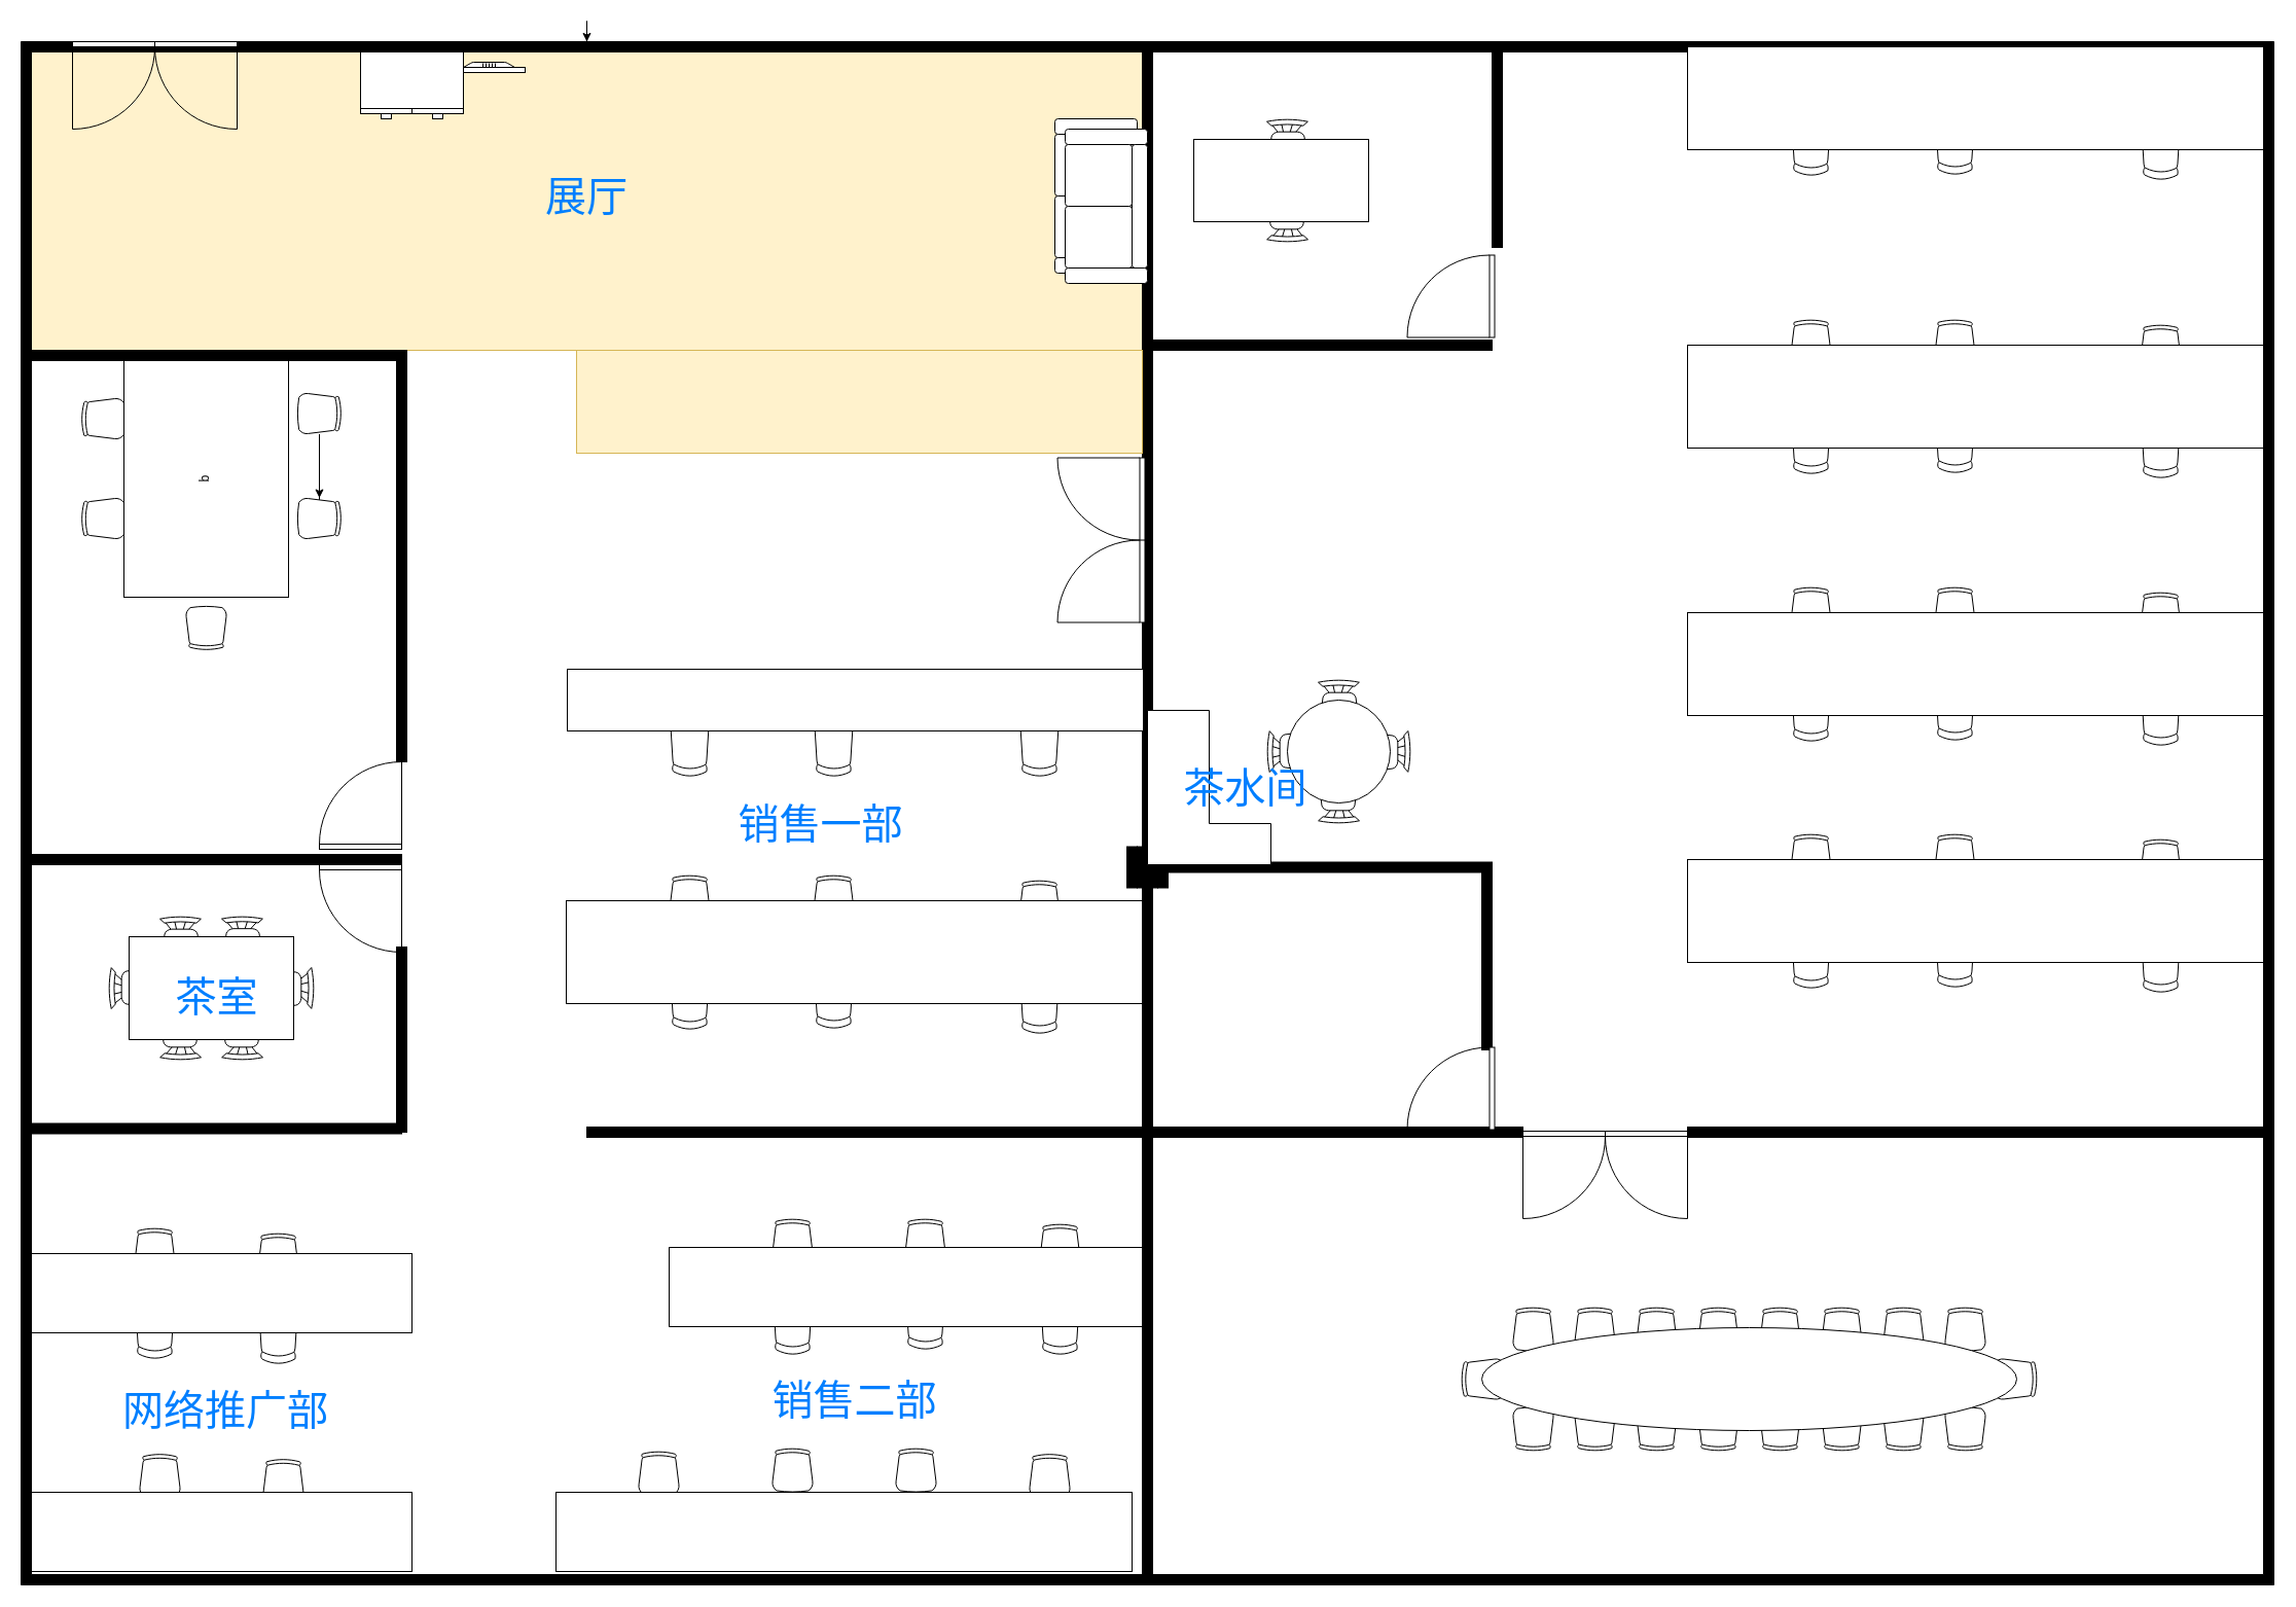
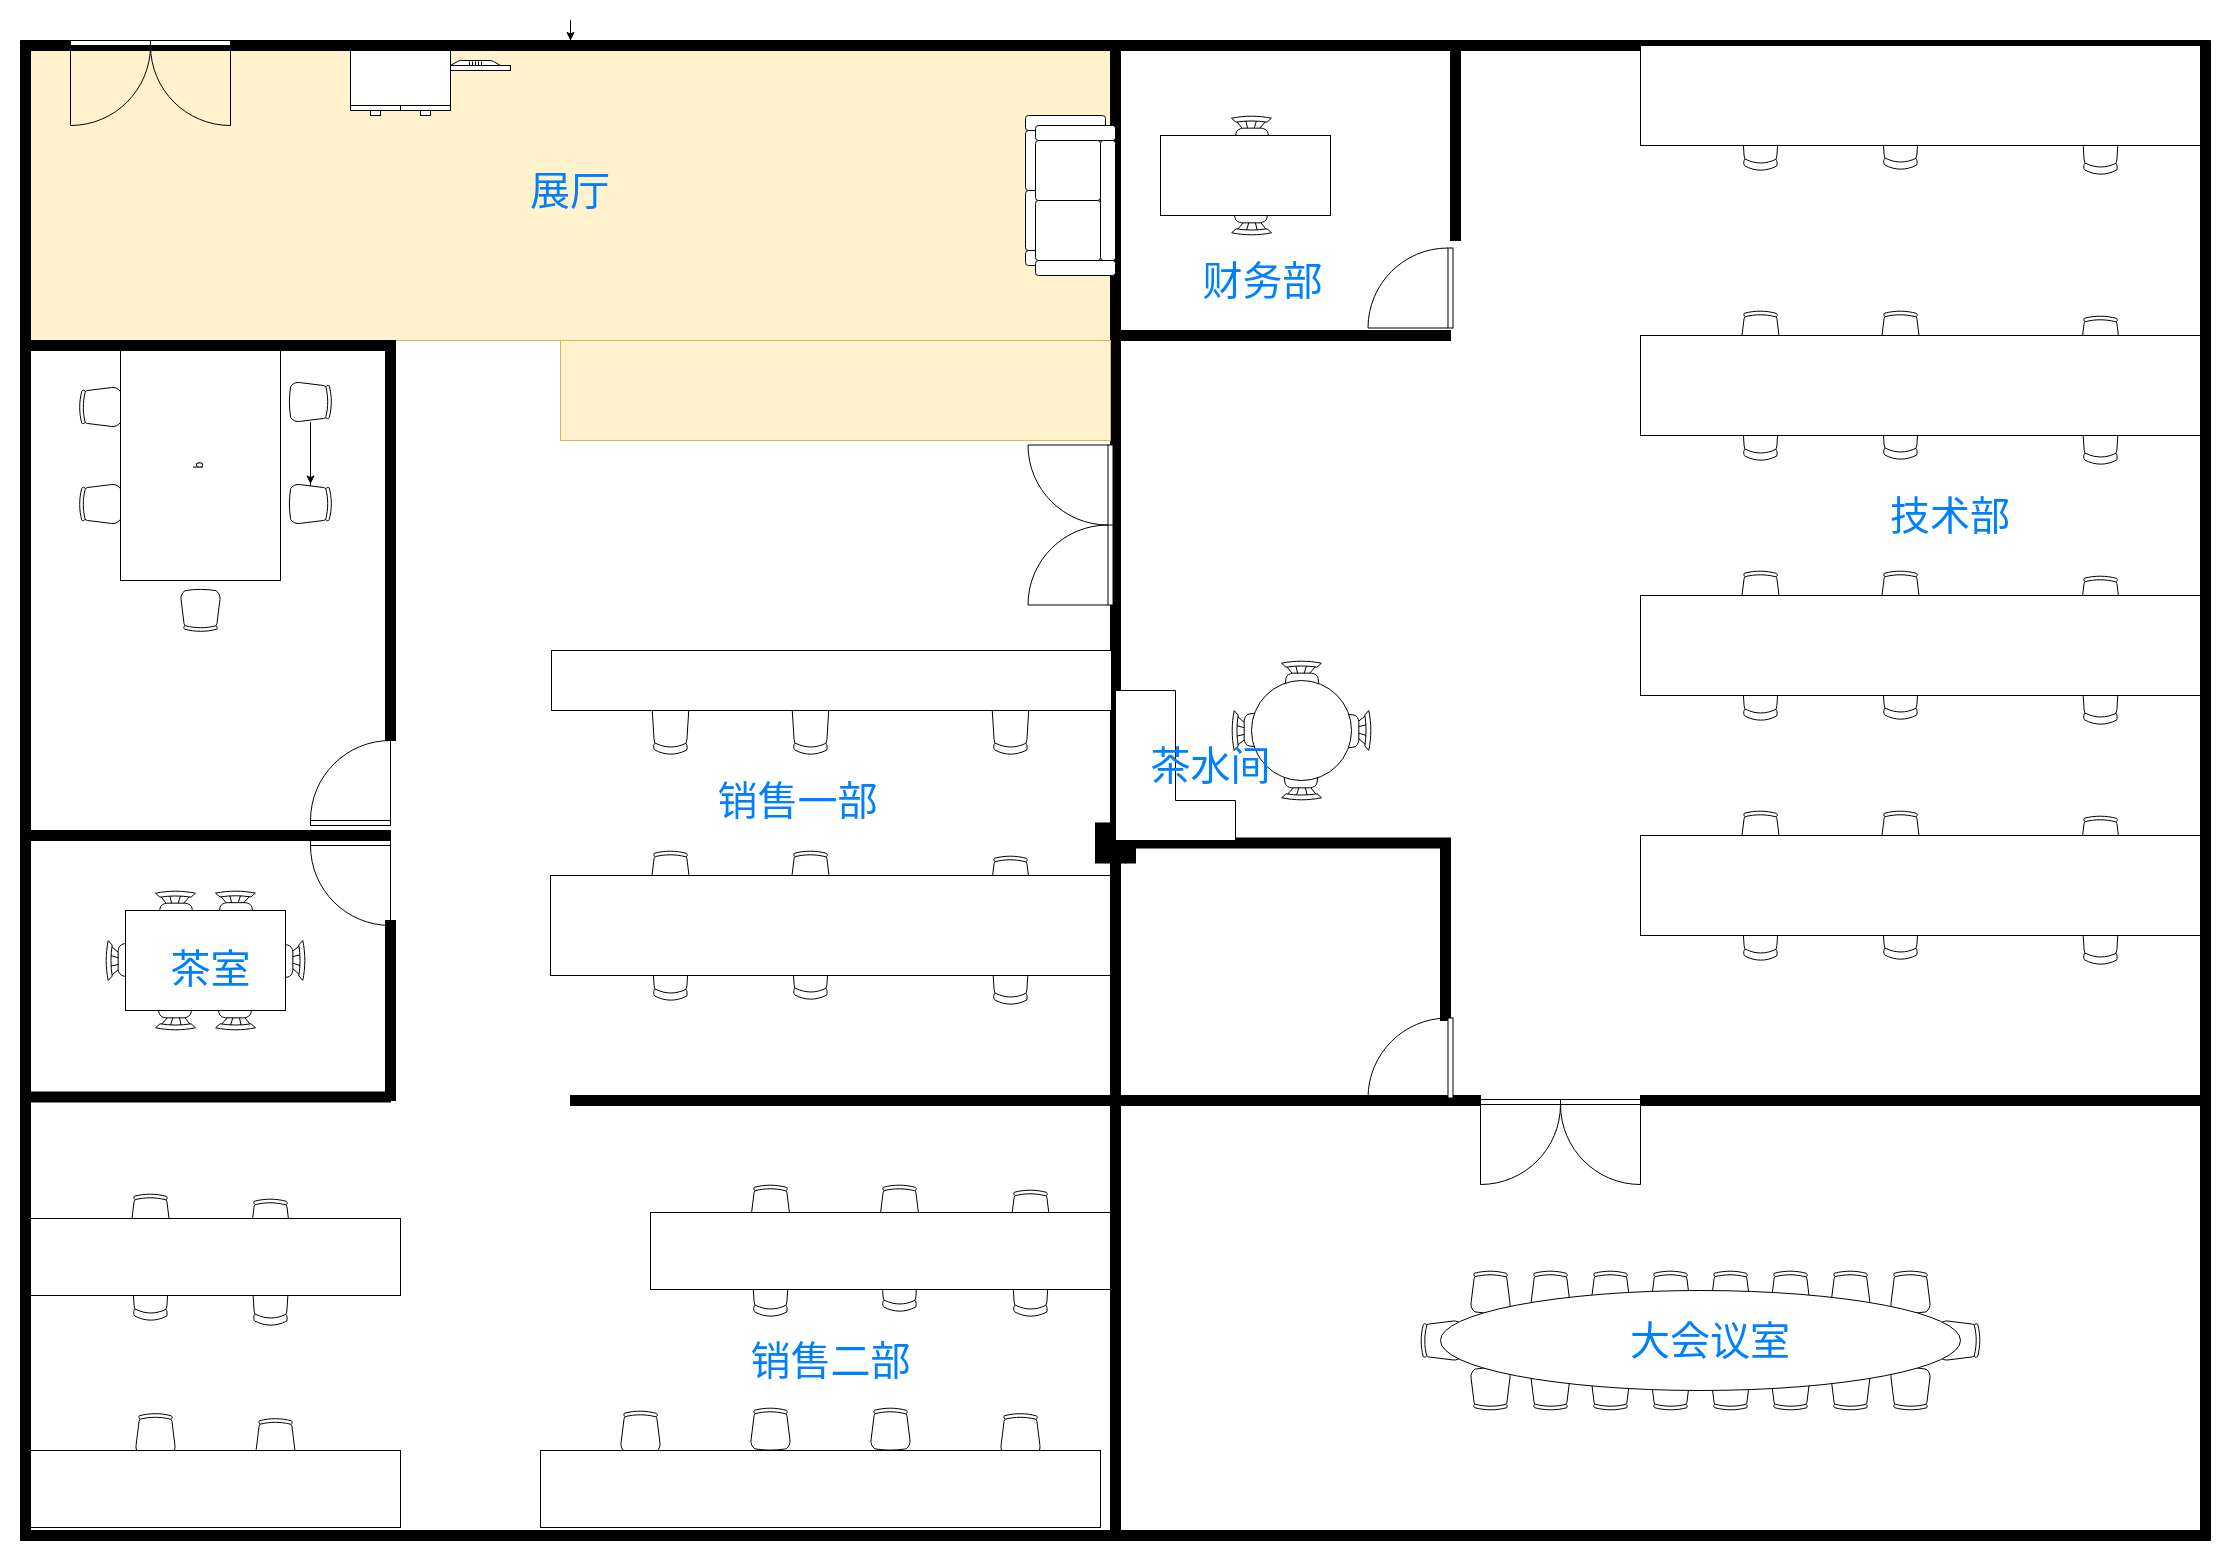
+ <mxCell id="103" value="财务部" style="text;html=1;strokeColor=none;fillColor=none;align=center;verticalAlign=middle;whiteSpace=wrap;rounded=0;fontSize=40;fontColor=#007FFF;" vertex="1" parent="1"><mxGeometry x="1160" y="270" width="205" height="20" as="geometry" /></mxCell>
+ <mxCell id="144" value="技术部" style="text;html=1;strokeColor=none;fillColor=none;align=center;verticalAlign=middle;whiteSpace=wrap;rounded=0;fontSize=40;fontColor=#007FFF;" vertex="1" parent="1"><mxGeometry x="1820" y="505" width="260" height="20" as="geometry" /></mxCell>
+ <mxCell id="93" value="大会议室" style="text;html=1;strokeColor=none;fillColor=none;align=center;verticalAlign=middle;whiteSpace=wrap;rounded=0;fontSize=40;fontColor=#007FFF;" vertex="1" parent="1"><mxGeometry x="1580" y="1330" width="260" height="20" as="geometry" /></mxCell>
- <mxCell id="96" value="网络推广部" style="text;html=1;strokeColor=none;fillColor=none;align=center;verticalAlign=middle;whiteSpace=wrap;rounded=0;fontSize=40;fontColor=#007FFF;" vertex="1" parent="1"><mxGeometry x="85" y="1360" width="267.5" height="20" as="geometry" /></mxCell>
